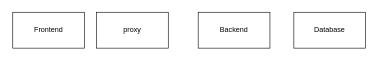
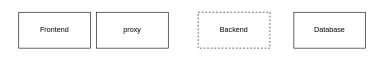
- <mxCell id="2" value="Frontend" style="rounded=0;whiteSpace=wrap;html=1;" vertex="1" parent="1"><mxGeometry x="20" y="20" width="120" height="60" as="geometry" /></mxCell>
+ <mxCell id="2" value="Frontend" style="rounded=0;whiteSpace=wrap;html=1;" vertex="1" parent="1"><mxGeometry x="30" y="20" width="120" height="60" as="geometry" /></mxCell>
- <mxCell id="3" value="Backend" style="rounded=0;whiteSpace=wrap;html=1;" vertex="1" parent="1"><mxGeometry x="330" y="20" width="120" height="60" as="geometry" /></mxCell>
+ <mxCell id="3" value="Backend" style="rounded=0;whiteSpace=wrap;html=1;dashed=1;" vertex="1" parent="1"><mxGeometry x="330" y="20" width="120" height="60" as="geometry" /></mxCell>
